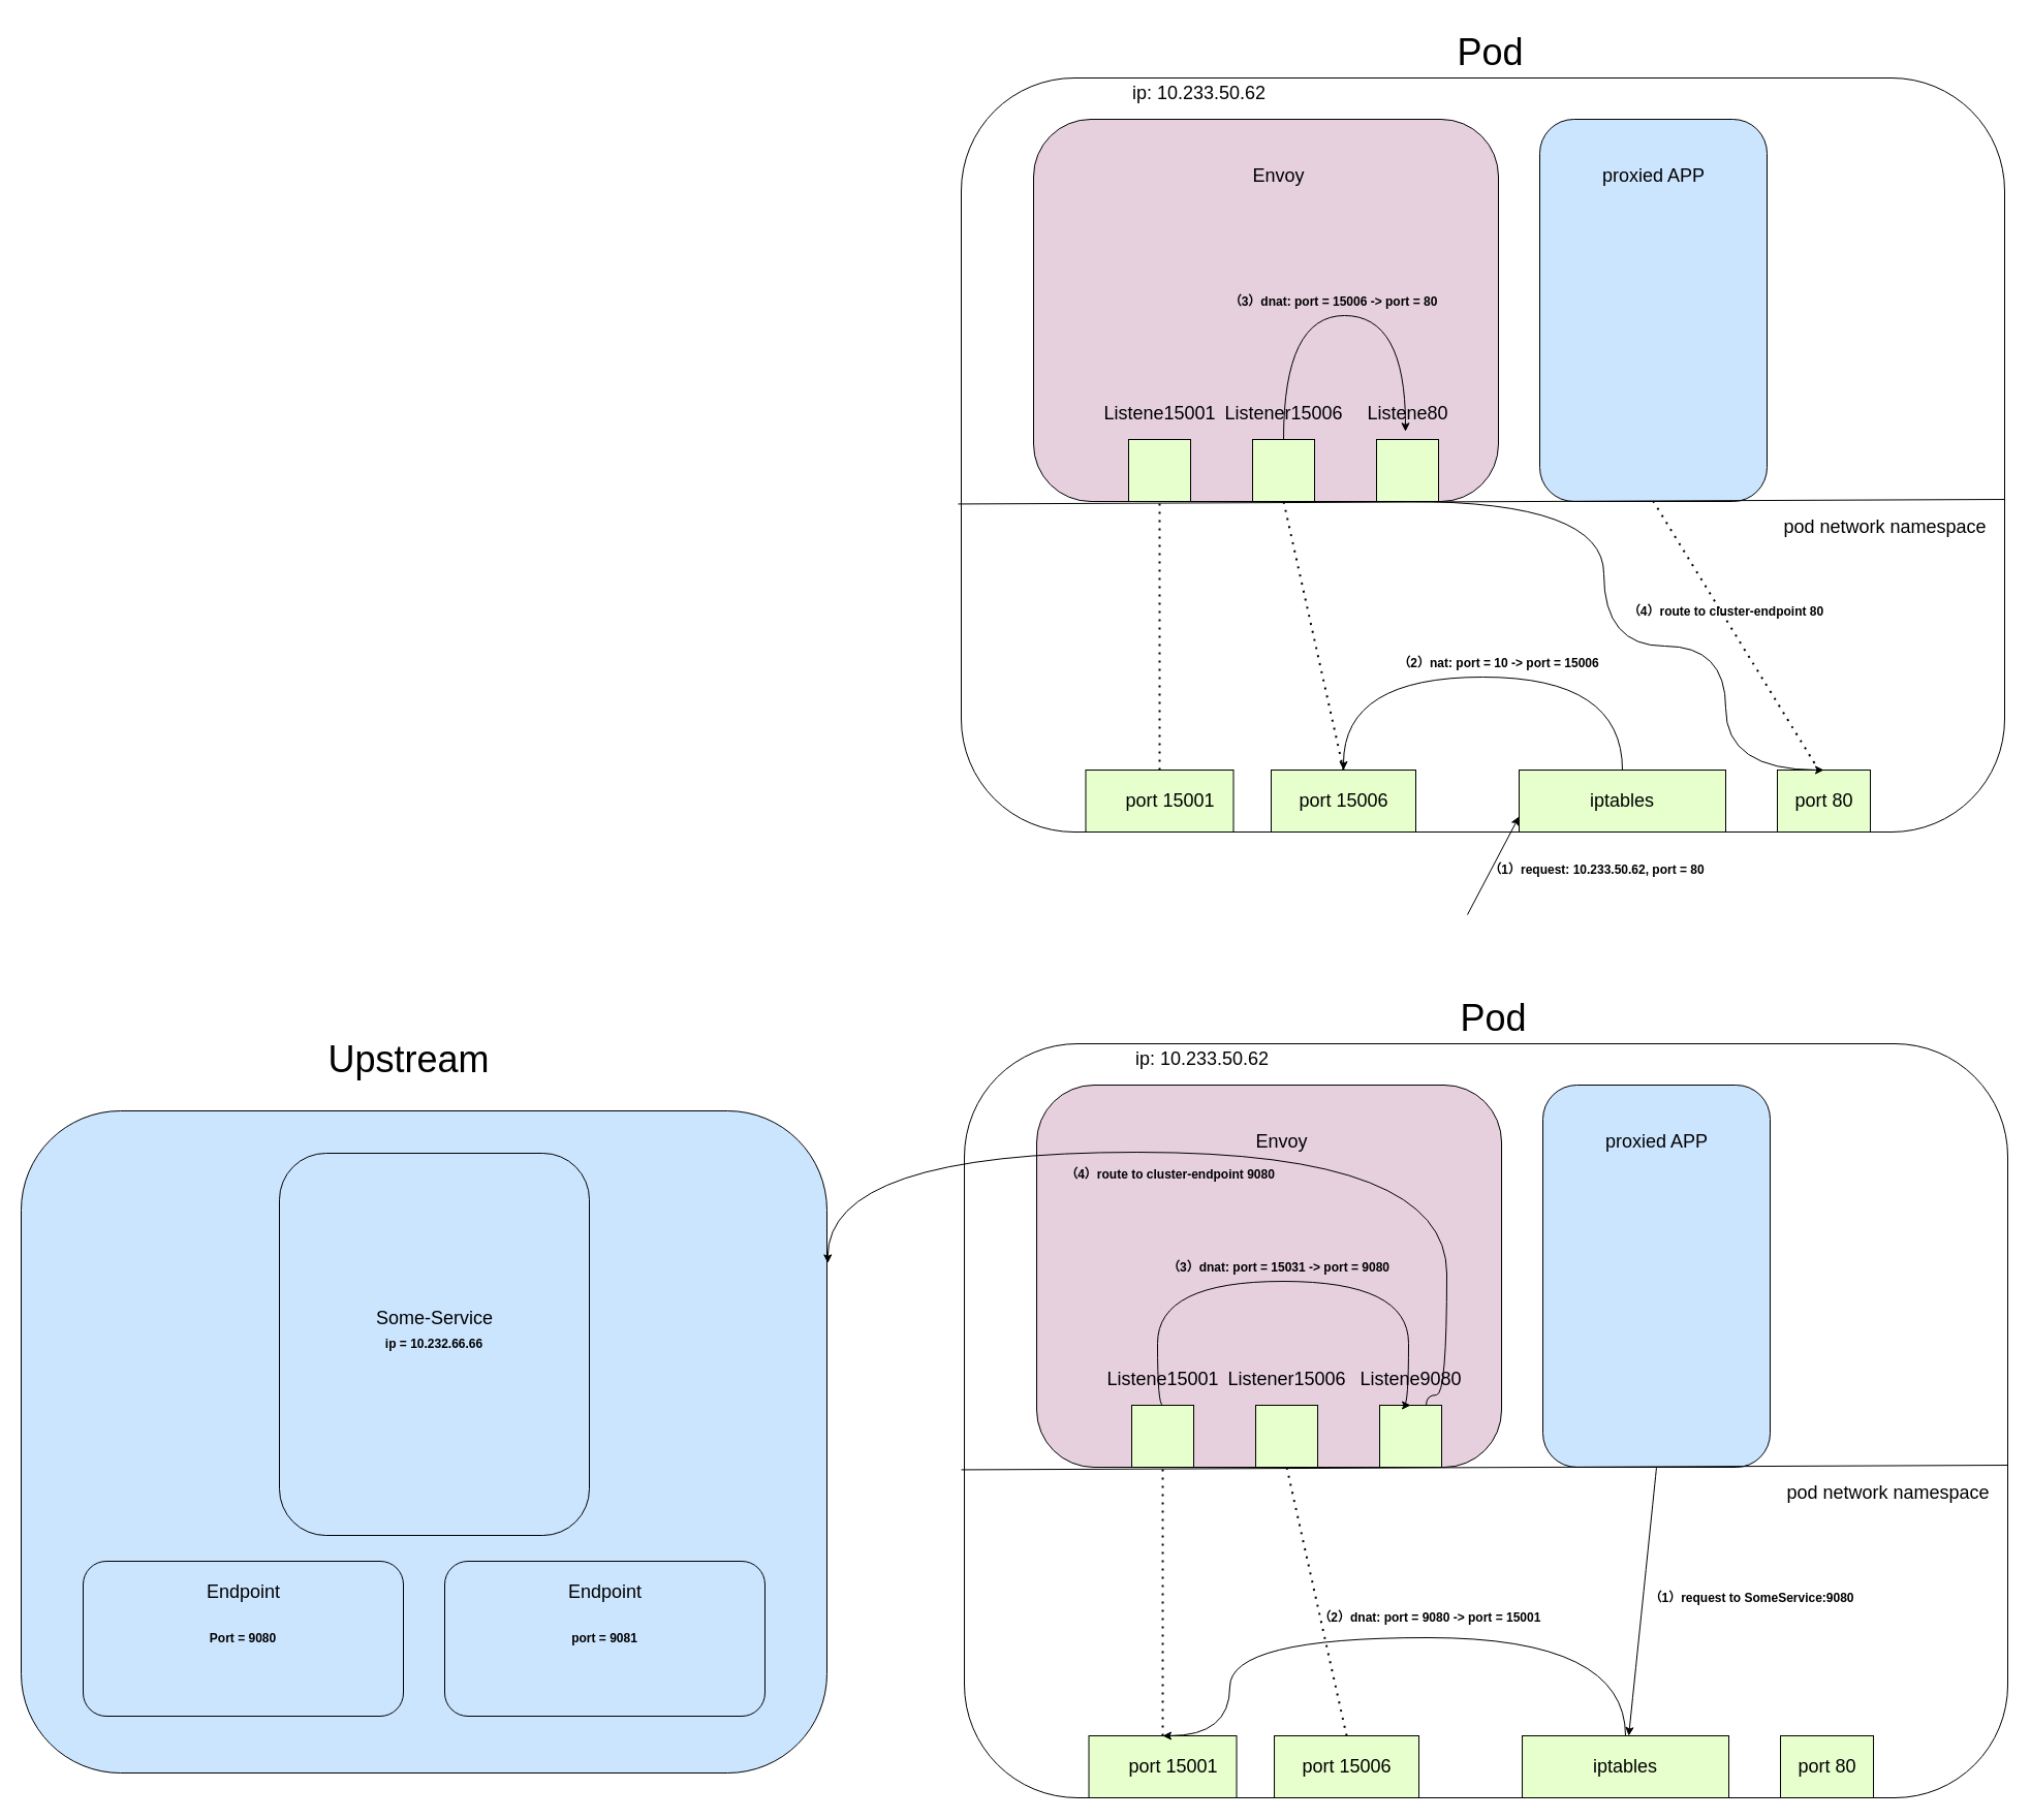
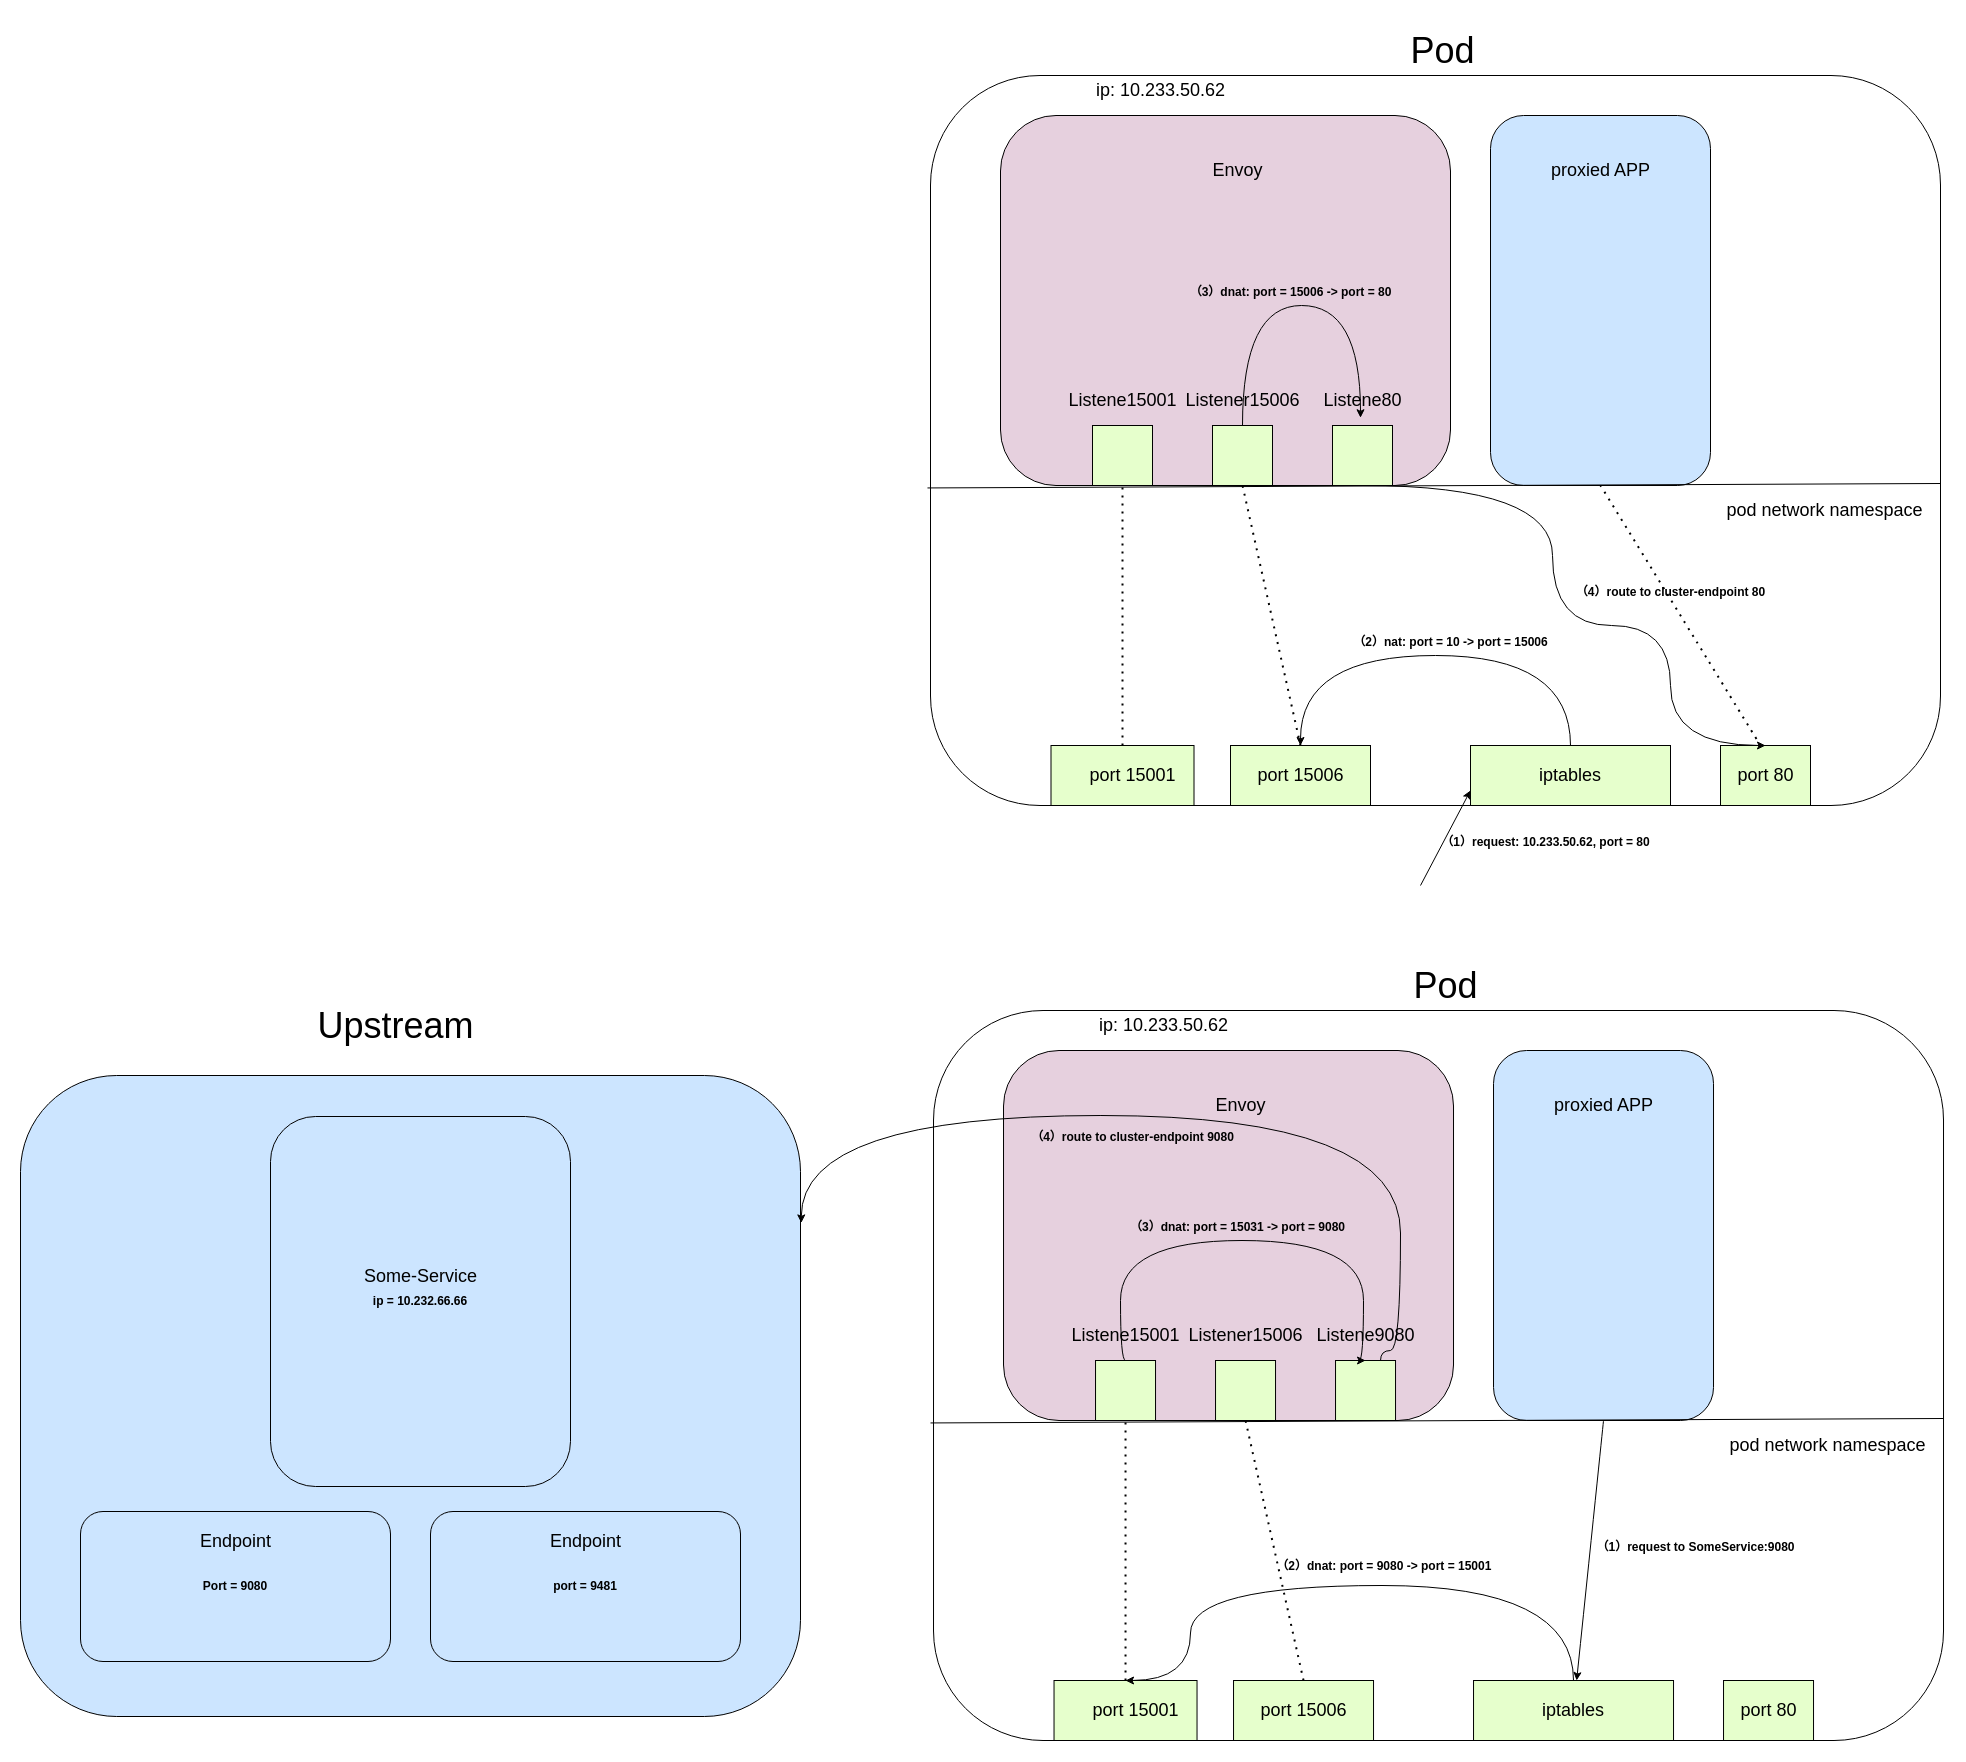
- <mxCell id="67" value="&lt;b&gt;port = 9081&lt;/b&gt;" style="rounded=1;whiteSpace=wrap;html=1;fillColor=#CCE5FF;" vertex="1" parent="1"><mxGeometry x="430" y="1511" width="310" height="150" as="geometry" /></mxCell>
+ <mxCell id="67" value="&lt;b&gt;port = 9481&lt;/b&gt;" style="rounded=1;whiteSpace=wrap;html=1;fillColor=#CCE5FF;" vertex="1" parent="1"><mxGeometry x="430" y="1511" width="310" height="150" as="geometry" /></mxCell>
